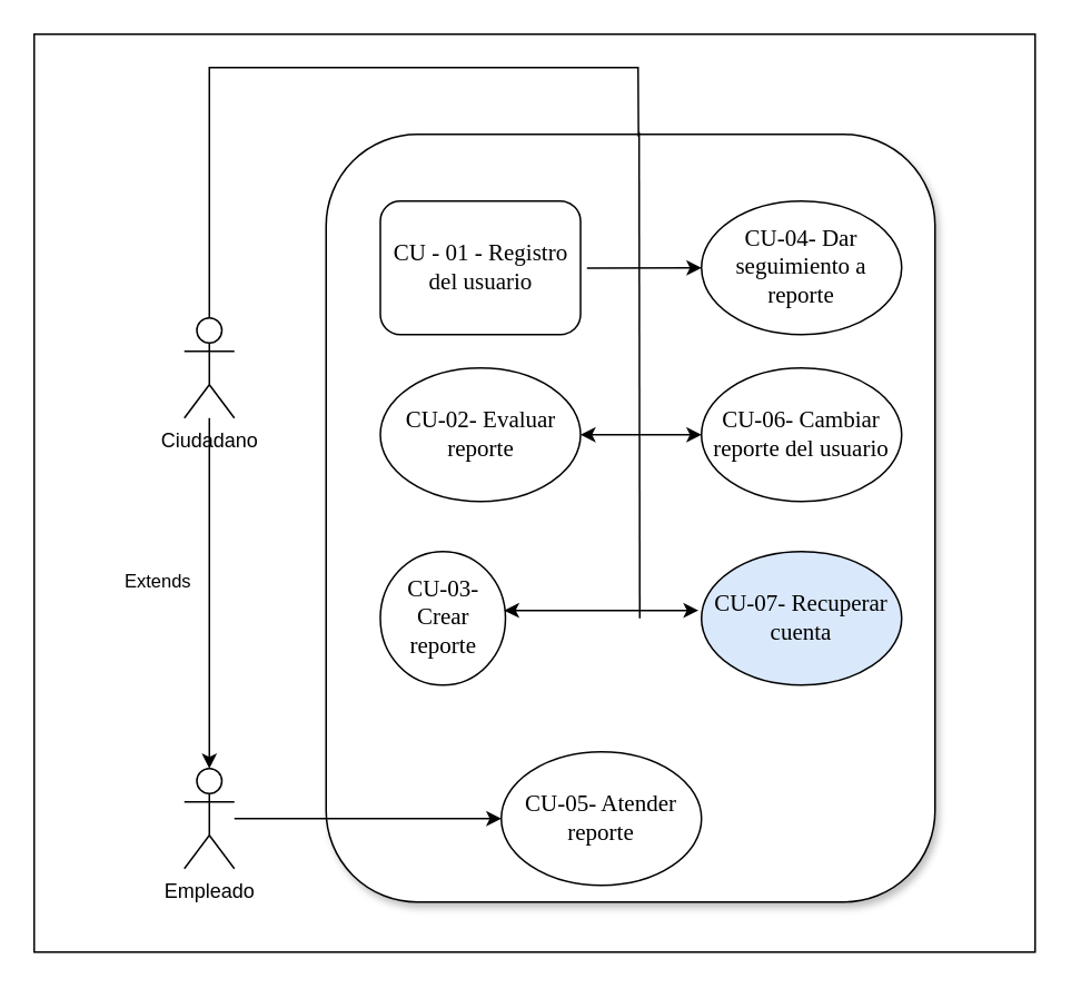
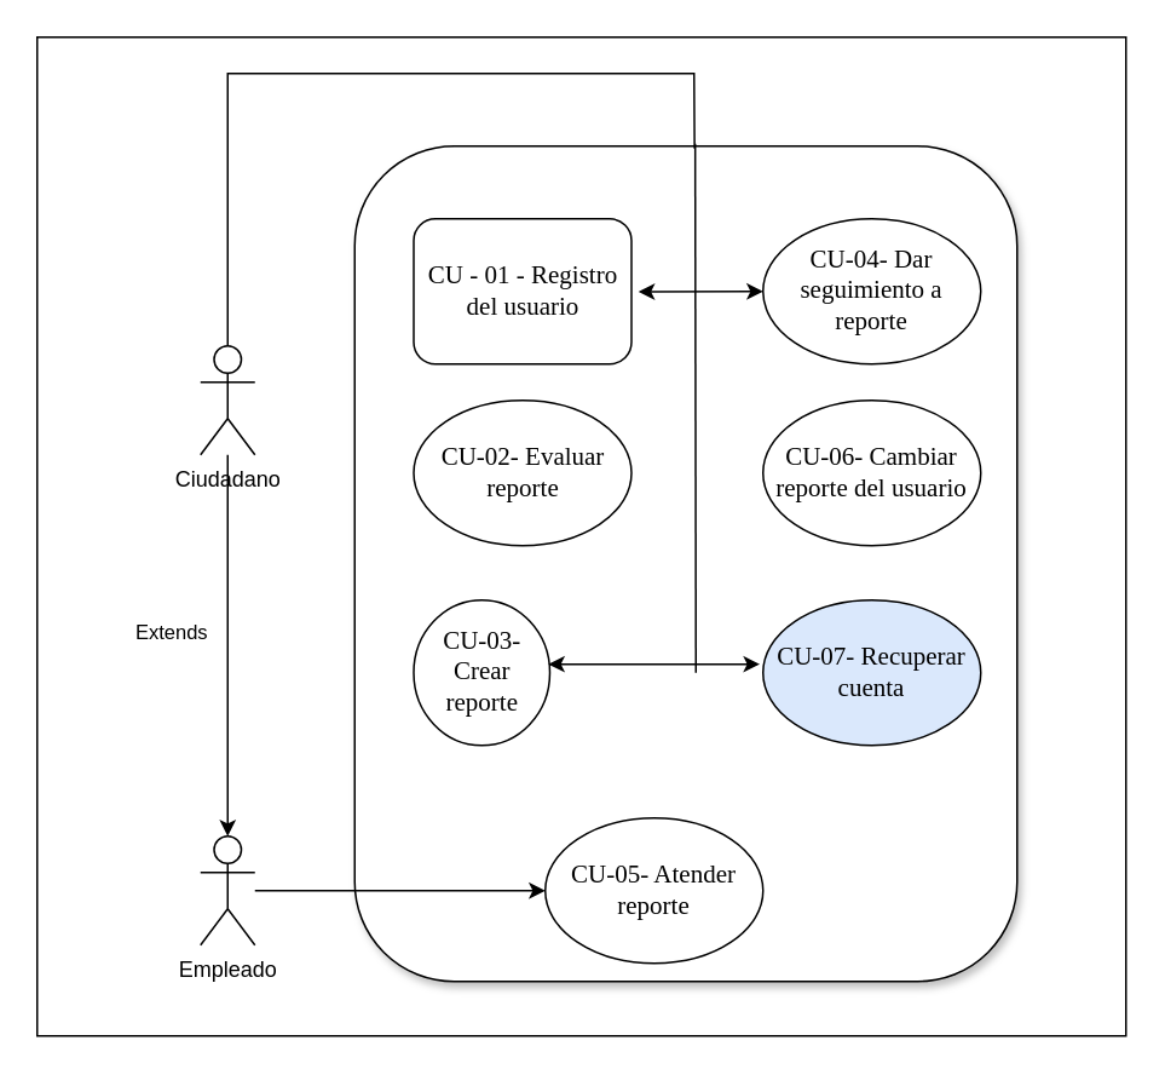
- <mxCell id="18" value="" style="endArrow=none;startArrow=classic;html=1;rounded=0;entryX=1.032;entryY=0.502;entryDx=0;entryDy=0;entryPerimeter=0;" edge="1" parent="1" source="12" target="9"><mxGeometry width="50" height="50" relative="1" as="geometry"><mxPoint x="220" y="220" as="sourcePoint" /><mxPoint x="270" y="170" as="targetPoint" /></mxGeometry></mxCell>
+ <mxCell id="18" value="" style="endArrow=classic;startArrow=classic;html=1;rounded=0;entryX=1.032;entryY=0.502;entryDx=0;entryDy=0;entryPerimeter=0;" edge="1" parent="1" source="12" target="9"><mxGeometry width="50" height="50" relative="1" as="geometry"><mxPoint x="220" y="220" as="sourcePoint" /><mxPoint x="270" y="170" as="targetPoint" /></mxGeometry></mxCell>
- <mxCell id="19" value="" style="endArrow=classic;startArrow=classic;html=1;rounded=0;entryX=1;entryY=0.5;entryDx=0;entryDy=0;exitX=0;exitY=0.5;exitDx=0;exitDy=0;" edge="1" parent="1" source="14" target="10"><mxGeometry width="50" height="50" relative="1" as="geometry"><mxPoint x="420" y="280" as="sourcePoint" /><mxPoint x="364" y="280" as="targetPoint" /></mxGeometry></mxCell>
